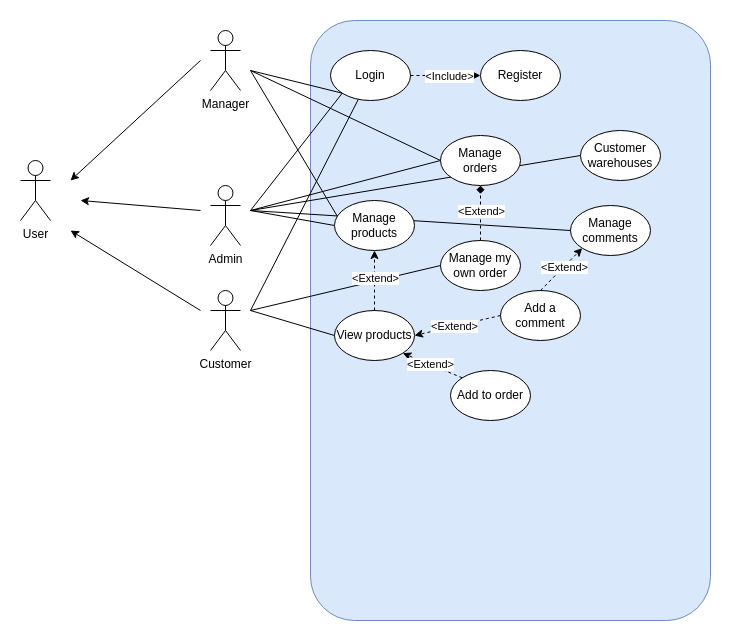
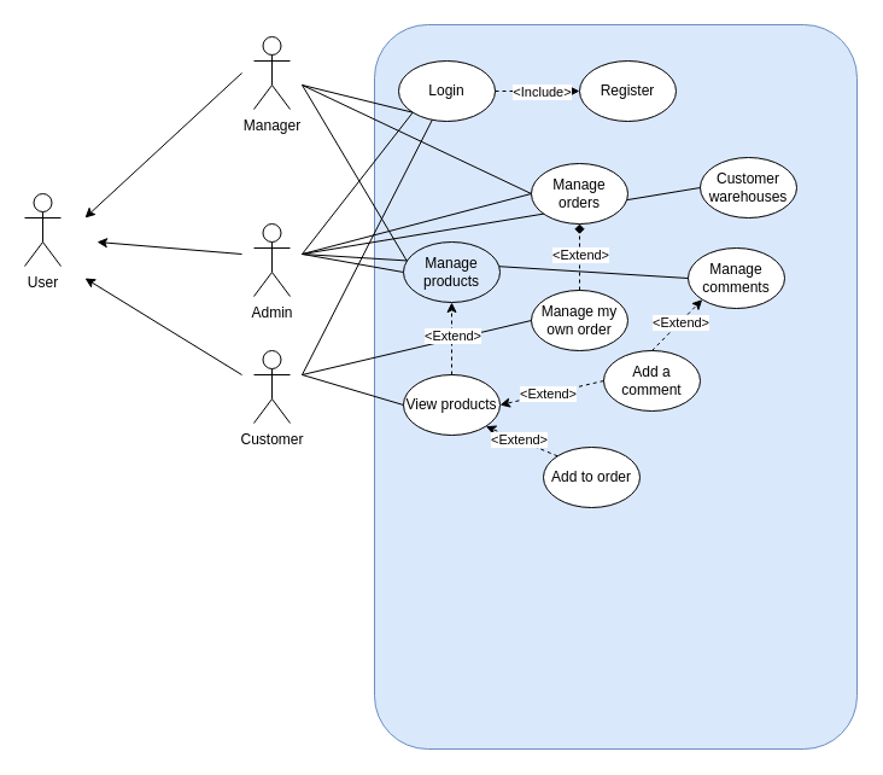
- <mxCell id="39" value="Manage products" style="ellipse;whiteSpace=wrap;html=1;" vertex="1" parent="1"><mxGeometry x="334" y="200" width="80" height="50" as="geometry" /></mxCell>
+ <mxCell id="39" value="Manage products" style="ellipse;whiteSpace=wrap;html=1;fillColor=#dae8fc;" vertex="1" parent="1"><mxGeometry x="334" y="200" width="80" height="50" as="geometry" /></mxCell>
